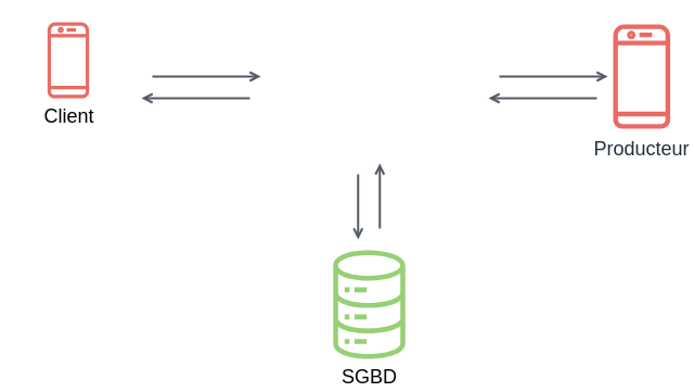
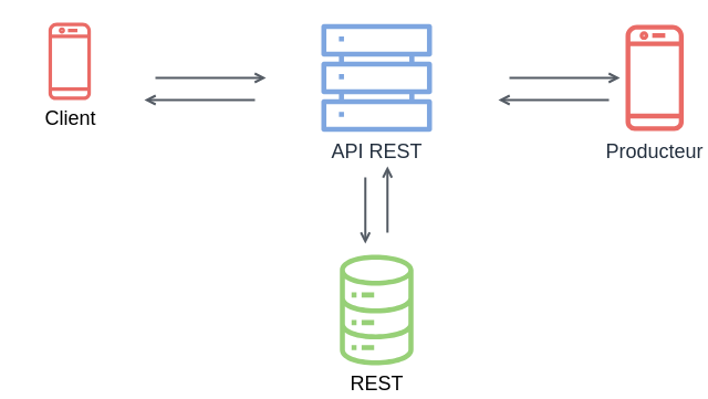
+ <mxCell id="3" value="&lt;font style=&quot;font-size: 18px;&quot;&gt;API REST&lt;/font&gt;" style="sketch=0;outlineConnect=0;fontColor=#232F3E;gradientColor=none;fillColor=#7EA6E0;strokeColor=none;dashed=0;verticalLabelPosition=bottom;verticalAlign=top;align=center;html=1;fontSize=12;fontStyle=0;aspect=fixed;pointerEvents=1;shape=mxgraph.aws4.servers;" vertex="1" parent="1"><mxGeometry x="290" y="20" width="100" height="100" as="geometry" /></mxCell>
- <mxCell id="2" value="&lt;font style=&quot;font-size: 18px;&quot;&gt;SGBD&lt;/font&gt;" style="sketch=0;outlineConnect=0;fillColor=#97D077;strokeColor=#82b366;dashed=0;verticalLabelPosition=bottom;verticalAlign=top;align=center;html=1;fontSize=12;fontStyle=0;aspect=fixed;pointerEvents=1;shape=mxgraph.aws4.iot_analytics_data_store;" vertex="1" parent="1"><mxGeometry x="305.39" y="230" width="69.23" height="100" as="geometry" /></mxCell>
+ <mxCell id="2" value="&lt;font style=&quot;font-size: 18px;&quot;&gt;REST&lt;/font&gt;" style="sketch=0;outlineConnect=0;fillColor=#97D077;strokeColor=#82b366;dashed=0;verticalLabelPosition=bottom;verticalAlign=top;align=center;html=1;fontSize=12;fontStyle=0;aspect=fixed;pointerEvents=1;shape=mxgraph.aws4.iot_analytics_data_store;" vertex="1" parent="1"><mxGeometry x="305.39" y="230" width="69.23" height="100" as="geometry" /></mxCell>
